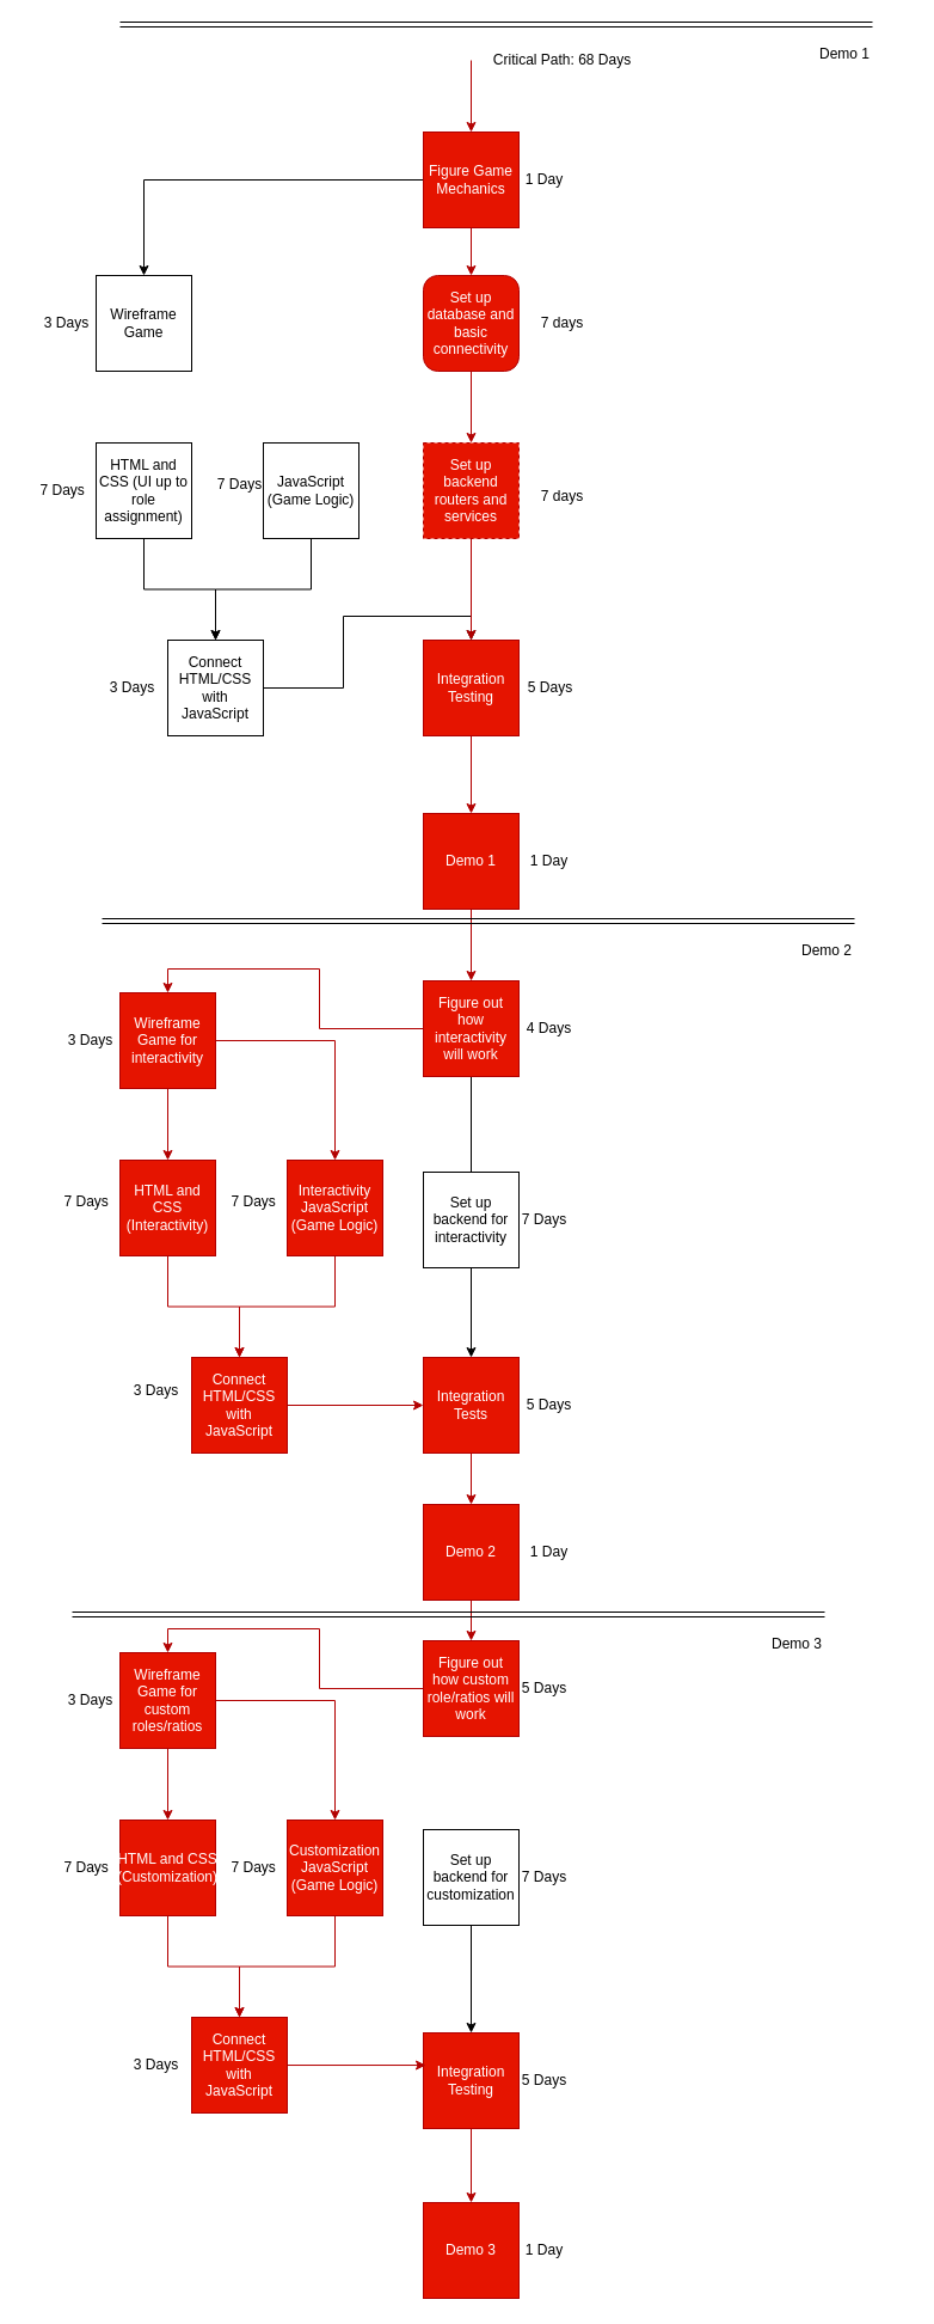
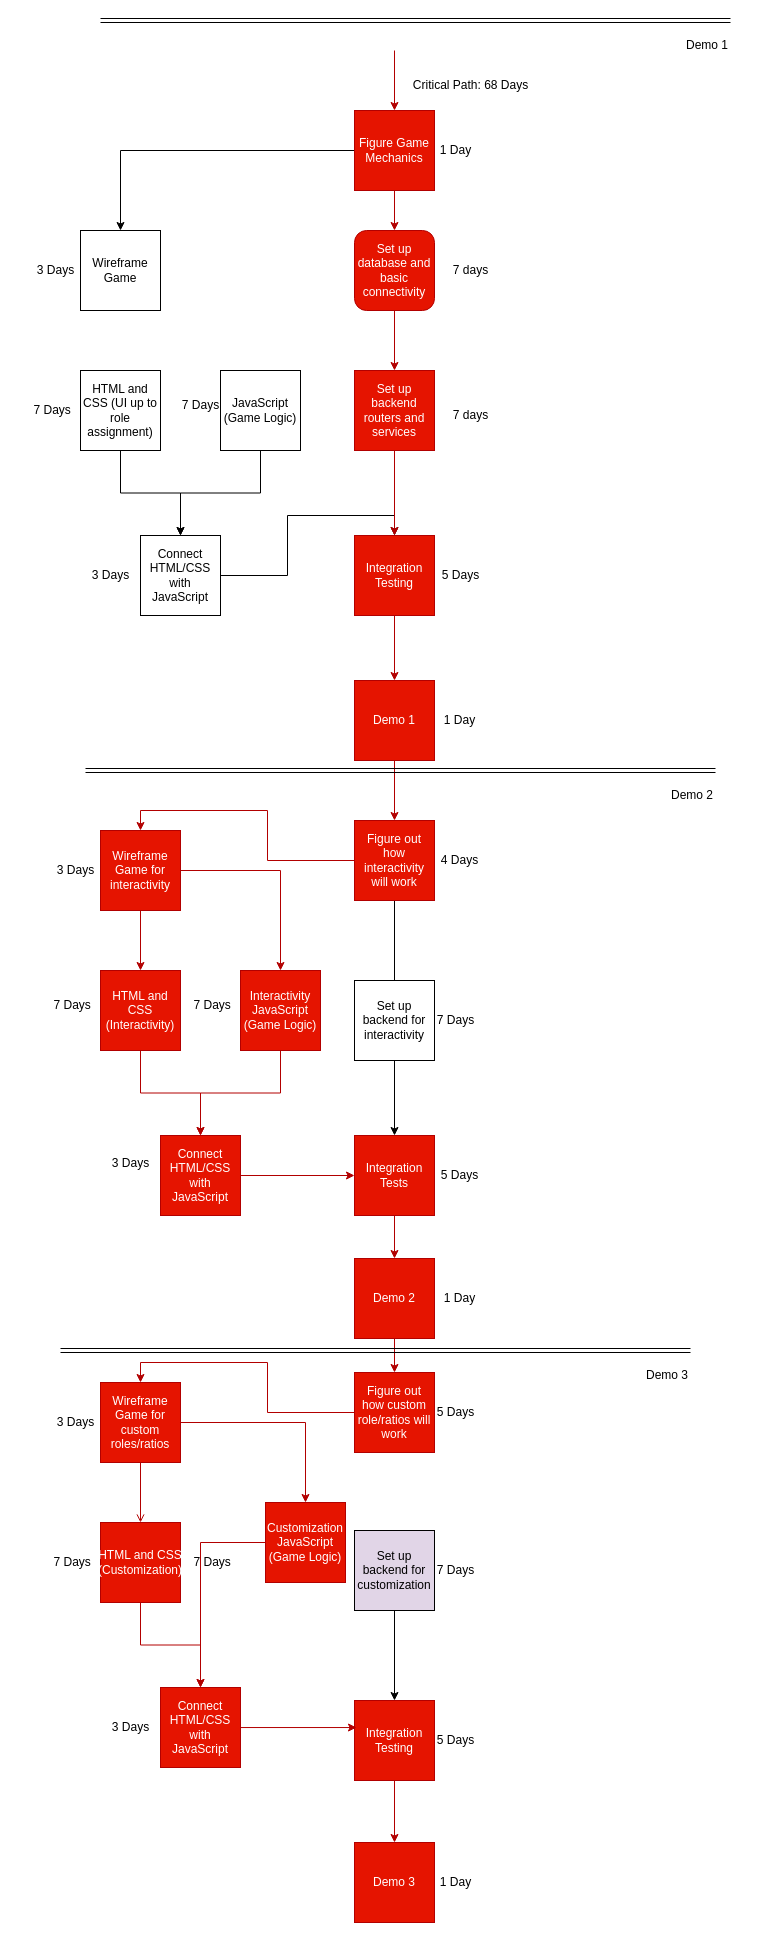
- <mxCell id="80" value="Critical Path: 68 Days" style="text;html=1;align=center;verticalAlign=middle;resizable=0;points=[];autosize=1;strokeColor=none;fillColor=none;" vertex="1" parent="1"><mxGeometry x="400" y="35" width="140" height="30" as="geometry" /></mxCell>
+ <mxCell id="80" value="Critical Path: 68 Days" style="text;html=1;align=center;verticalAlign=middle;resizable=0;points=[];autosize=1;strokeColor=none;fillColor=none;" vertex="1" parent="1"><mxGeometry x="400" y="70" width="140" height="30" as="geometry" /></mxCell>
- <mxCell id="16" value="Set up backend routers and services" style="whiteSpace=wrap;html=1;aspect=fixed;fillColor=#e51400;fontColor=#ffffff;strokeColor=#B20000;dashed=1;" vertex="1" parent="1"><mxGeometry x="354" y="370" width="80" height="80" as="geometry" /></mxCell>
+ <mxCell id="16" value="Set up backend routers and services" style="whiteSpace=wrap;html=1;aspect=fixed;fillColor=#e51400;fontColor=#ffffff;strokeColor=#B20000;" vertex="1" parent="1"><mxGeometry x="354" y="370" width="80" height="80" as="geometry" /></mxCell>
- <mxCell id="39" style="edgeStyle=orthogonalEdgeStyle;rounded=0;orthogonalLoop=1;jettySize=auto;html=1;entryX=0.5;entryY=0;entryDx=0;entryDy=0;fillColor=#e51400;strokeColor=#B20000;" edge="1" parent="1" source="41" target="43"><mxGeometry relative="1" as="geometry" /></mxCell>
+ <mxCell id="39" style="edgeStyle=orthogonalEdgeStyle;rounded=0;orthogonalLoop=1;jettySize=auto;html=1;entryX=0.5;entryY=0;entryDx=0;entryDy=0;fillColor=#e51400;strokeColor=#B20000;endArrow=open;" edge="1" parent="1" source="41" target="43"><mxGeometry relative="1" as="geometry" /></mxCell>
- <mxCell id="45" value="Customization JavaScript (Game Logic)" style="whiteSpace=wrap;html=1;aspect=fixed;fillColor=#e51400;fontColor=#ffffff;strokeColor=#B20000;" vertex="1" parent="1"><mxGeometry x="240" y="1522" width="80" height="80" as="geometry" /></mxCell>
+ <mxCell id="45" value="Customization JavaScript (Game Logic)" style="whiteSpace=wrap;html=1;aspect=fixed;fillColor=#e51400;fontColor=#ffffff;strokeColor=#B20000;" vertex="1" parent="1"><mxGeometry x="265" y="1502" width="80" height="80" as="geometry" /></mxCell>
- <mxCell id="48" value="Set up backend for customization" style="whiteSpace=wrap;html=1;aspect=fixed;" vertex="1" parent="1"><mxGeometry x="354" y="1530" width="80" height="80" as="geometry" /></mxCell>
+ <mxCell id="48" value="Set up backend for customization" style="whiteSpace=wrap;html=1;aspect=fixed;fillColor=#e1d5e7;" vertex="1" parent="1"><mxGeometry x="354" y="1530" width="80" height="80" as="geometry" /></mxCell>
